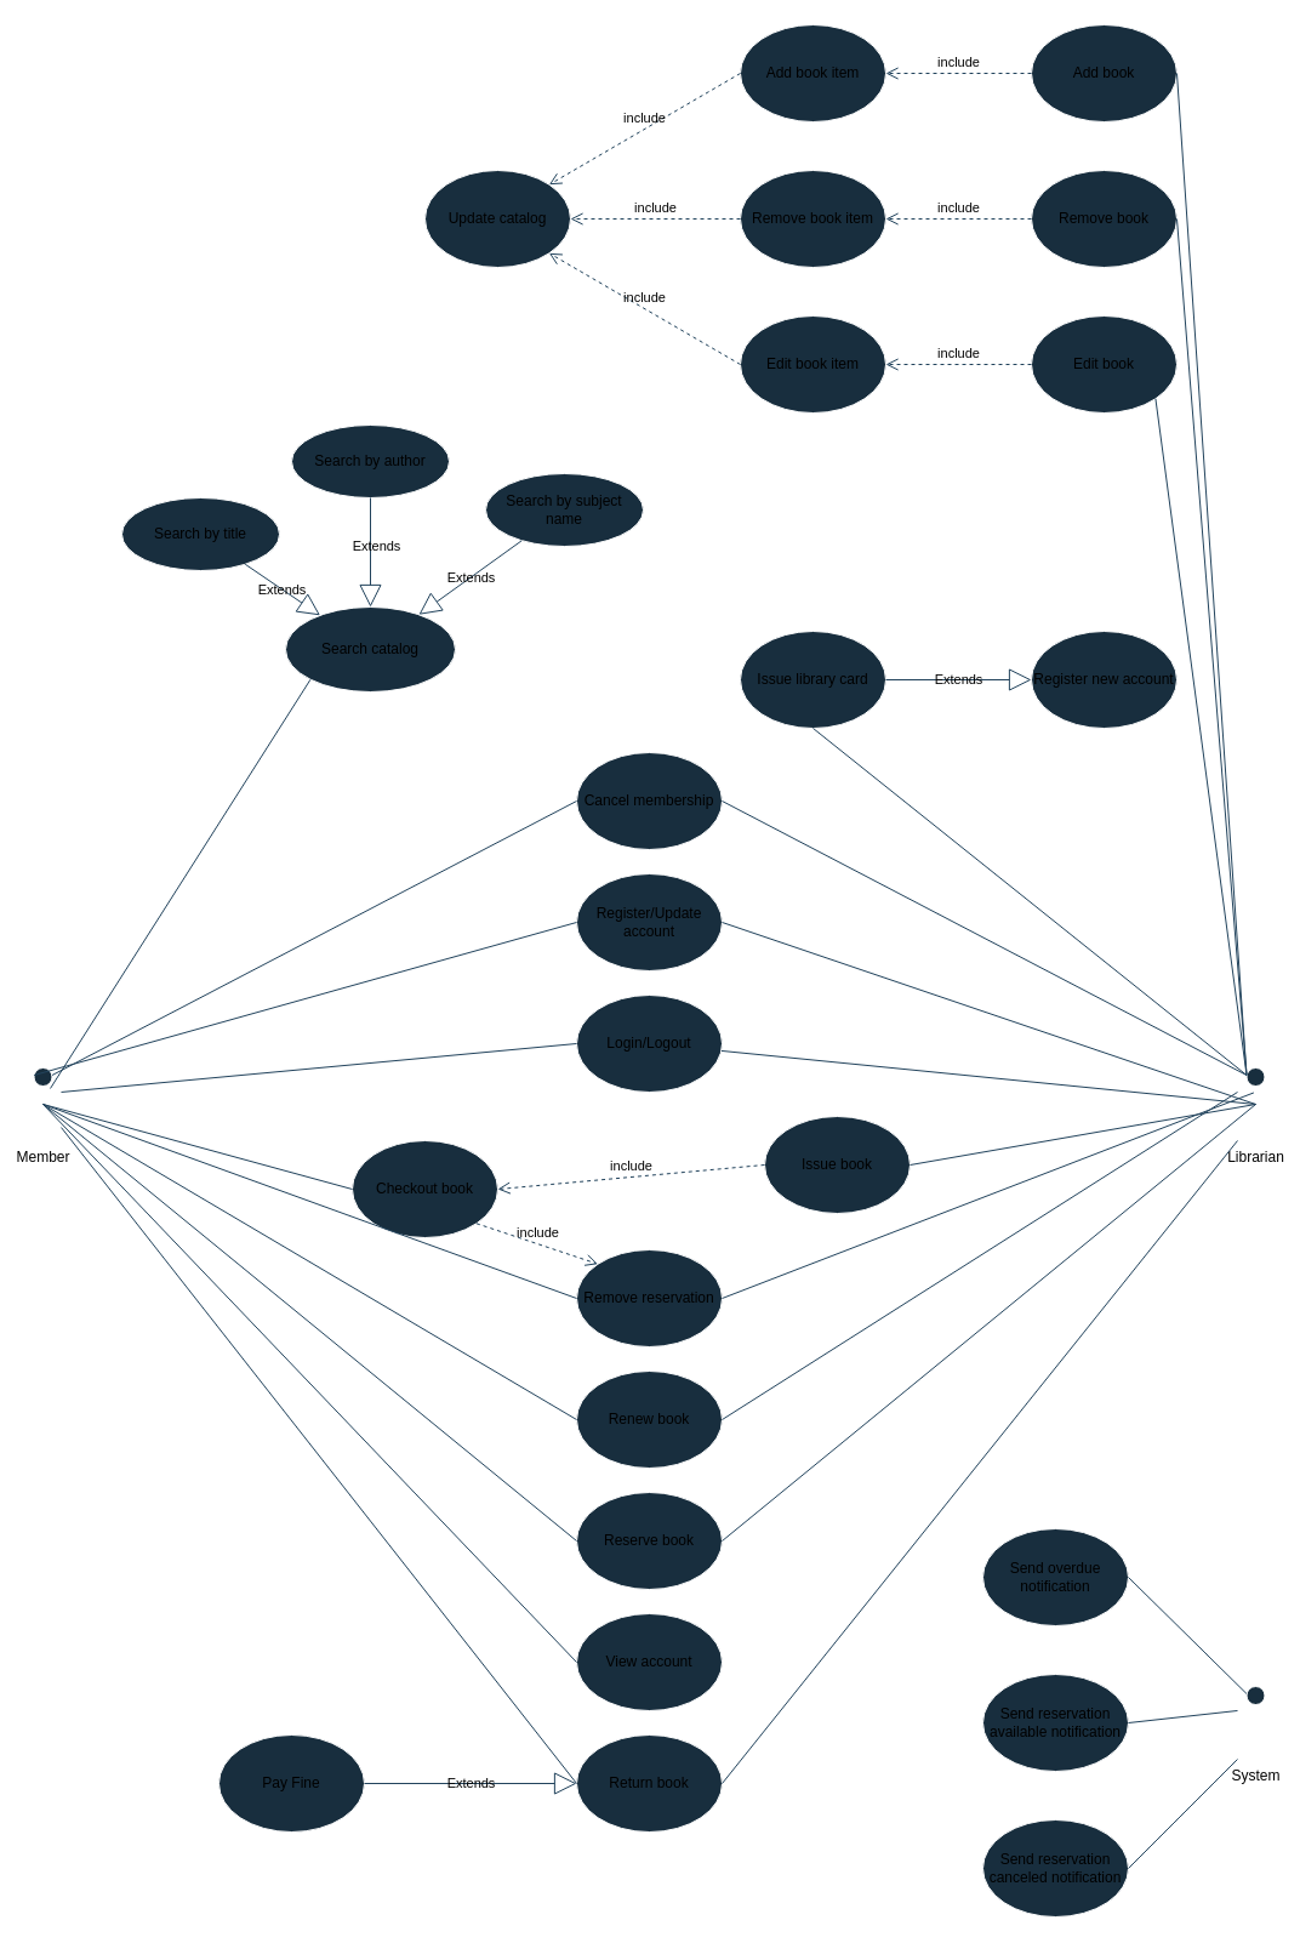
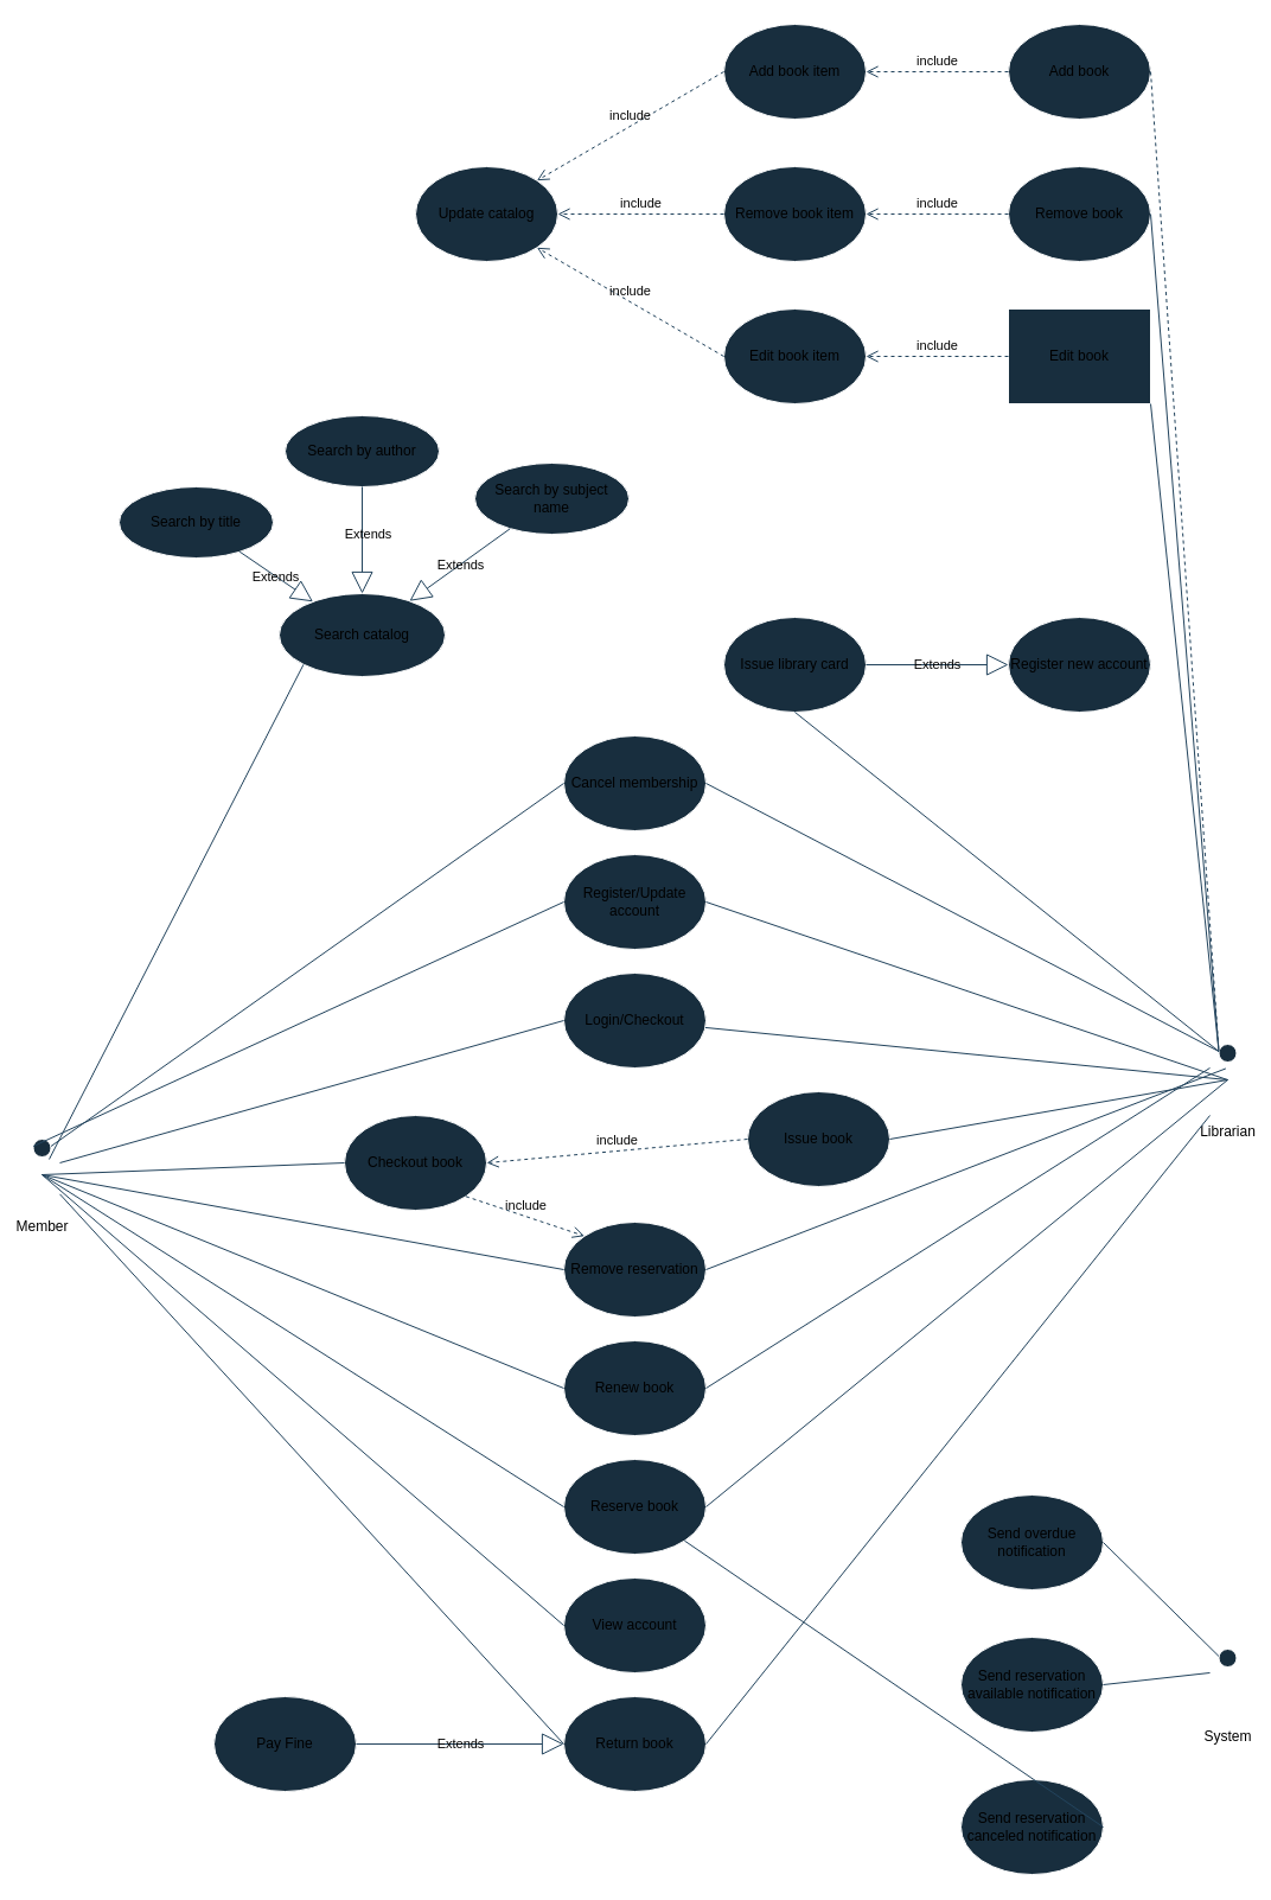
- <mxCell id="53" value="Edit book" style="ellipse;whiteSpace=wrap;html=1;labelBackgroundColor=none;fillColor=#182E3E;strokeColor=#FFFFFF;fontColor=light-dark(#000000,#000000);" parent="1" vertex="1"><mxGeometry x="850" y="260" width="120" height="80" as="geometry" /></mxCell>
+ <mxCell id="53" value="Edit book" style="whiteSpace=wrap;html=1;labelBackgroundColor=none;fillColor=#182E3E;strokeColor=#FFFFFF;fontColor=light-dark(#000000,#000000);rounded=0;" parent="1" vertex="1"><mxGeometry x="850" y="260" width="120" height="80" as="geometry" /></mxCell>
- <mxCell id="62" value="" style="endArrow=none;html=1;rounded=0;fontColor=light-dark(#000000,#000000);entryX=0.25;entryY=0.1;entryDx=0;entryDy=0;entryPerimeter=0;exitX=1;exitY=0.5;exitDx=0;exitDy=0;labelBackgroundColor=none;strokeColor=#23445D;" parent="1" source="55" target="3" edge="1"><mxGeometry width="50" height="50" relative="1" as="geometry"><mxPoint x="1000" y="220" as="sourcePoint" /><mxPoint x="1098" y="1576" as="targetPoint" /></mxGeometry></mxCell>
+ <mxCell id="62" value="" style="endArrow=none;html=1;rounded=0;fontColor=light-dark(#000000,#000000);entryX=0.25;entryY=0.1;entryDx=0;entryDy=0;entryPerimeter=0;exitX=1;exitY=0.5;exitDx=0;exitDy=0;labelBackgroundColor=none;strokeColor=#23445D;dashed=1;" parent="1" source="55" target="3" edge="1"><mxGeometry width="50" height="50" relative="1" as="geometry"><mxPoint x="1000" y="220" as="sourcePoint" /><mxPoint x="1098" y="1576" as="targetPoint" /></mxGeometry></mxCell>
- <mxCell id="15" value="Login/Logout" style="ellipse;whiteSpace=wrap;html=1;labelBackgroundColor=none;fillColor=#182E3E;strokeColor=#FFFFFF;fontColor=light-dark(#000000,#000000);" parent="1" vertex="1"><mxGeometry x="475" y="820" width="120" height="80" as="geometry" /></mxCell>
+ <mxCell id="15" value="Login/Checkout" style="ellipse;whiteSpace=wrap;html=1;labelBackgroundColor=none;fillColor=#182E3E;strokeColor=#FFFFFF;fontColor=light-dark(#000000,#000000);" parent="1" vertex="1"><mxGeometry x="475" y="820" width="120" height="80" as="geometry" /></mxCell>
- <mxCell id="2" value="Member" style="shape=umlActor;verticalLabelPosition=bottom;verticalAlign=top;html=1;labelBackgroundColor=none;fillColor=#182E3E;strokeColor=#FFFFFF;fontColor=light-dark(#000000,#000000);" parent="1" vertex="1"><mxGeometry x="20" y="880" width="30" height="60" as="geometry" /></mxCell>
+ <mxCell id="2" value="Member" style="shape=umlActor;verticalLabelPosition=bottom;verticalAlign=top;html=1;labelBackgroundColor=none;fillColor=#182E3E;strokeColor=#FFFFFF;fontColor=light-dark(#000000,#000000);" parent="1" vertex="1"><mxGeometry x="20" y="960" width="30" height="60" as="geometry" /></mxCell>
- <mxCell id="49" value="" style="endArrow=none;html=1;rounded=0;fontColor=light-dark(#000000,#000000);exitX=1;exitY=0.5;exitDx=0;exitDy=0;entryX=0;entryY=1;entryDx=0;entryDy=0;entryPerimeter=0;labelBackgroundColor=none;strokeColor=#23445D;" parent="1" source="46" target="4" edge="1"><mxGeometry width="50" height="50" relative="1" as="geometry"><mxPoint x="940" y="1540" as="sourcePoint" /><mxPoint x="1030" y="1530" as="targetPoint" /></mxGeometry></mxCell>
+ <mxCell id="49" value="" style="endArrow=none;html=1;rounded=0;fontColor=light-dark(#000000,#000000);exitX=1;exitY=0.5;exitDx=0;exitDy=0;labelBackgroundColor=none;strokeColor=#23445D;" parent="1" source="46" target="20" edge="1"><mxGeometry width="50" height="50" relative="1" as="geometry"><mxPoint x="940" y="1540" as="sourcePoint" /><mxPoint x="1030" y="1530" as="targetPoint" /></mxGeometry></mxCell>
